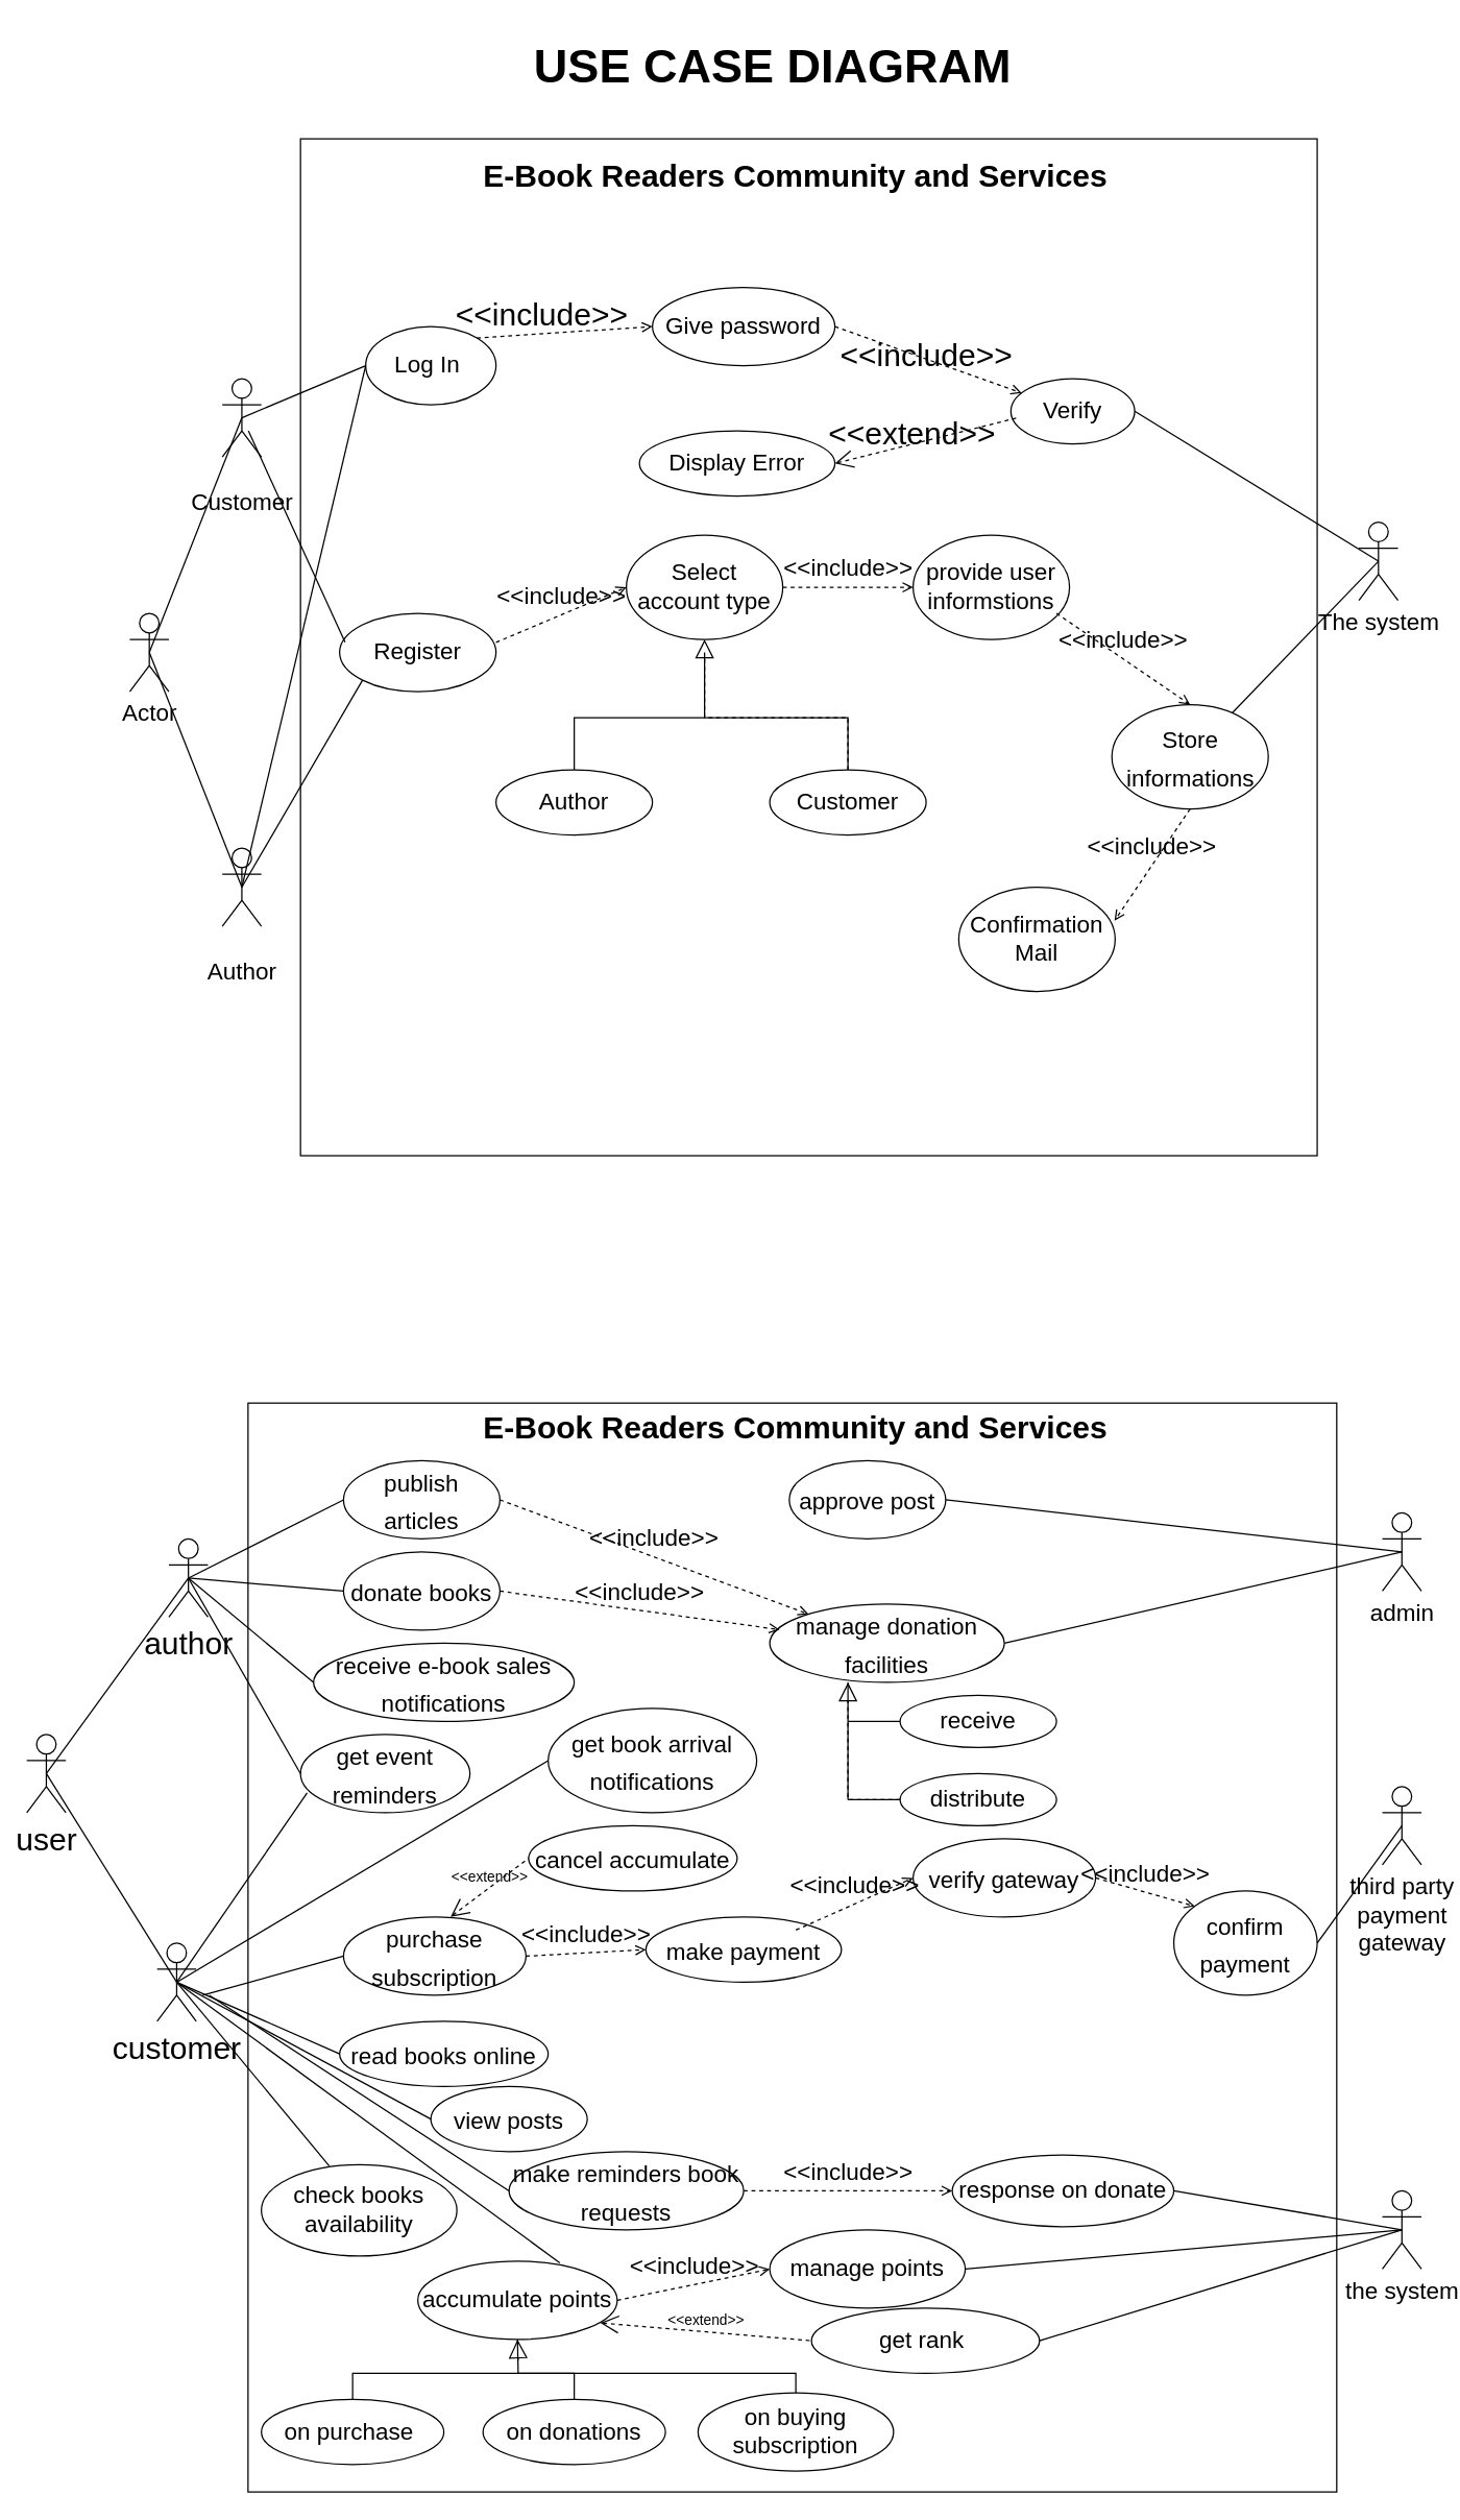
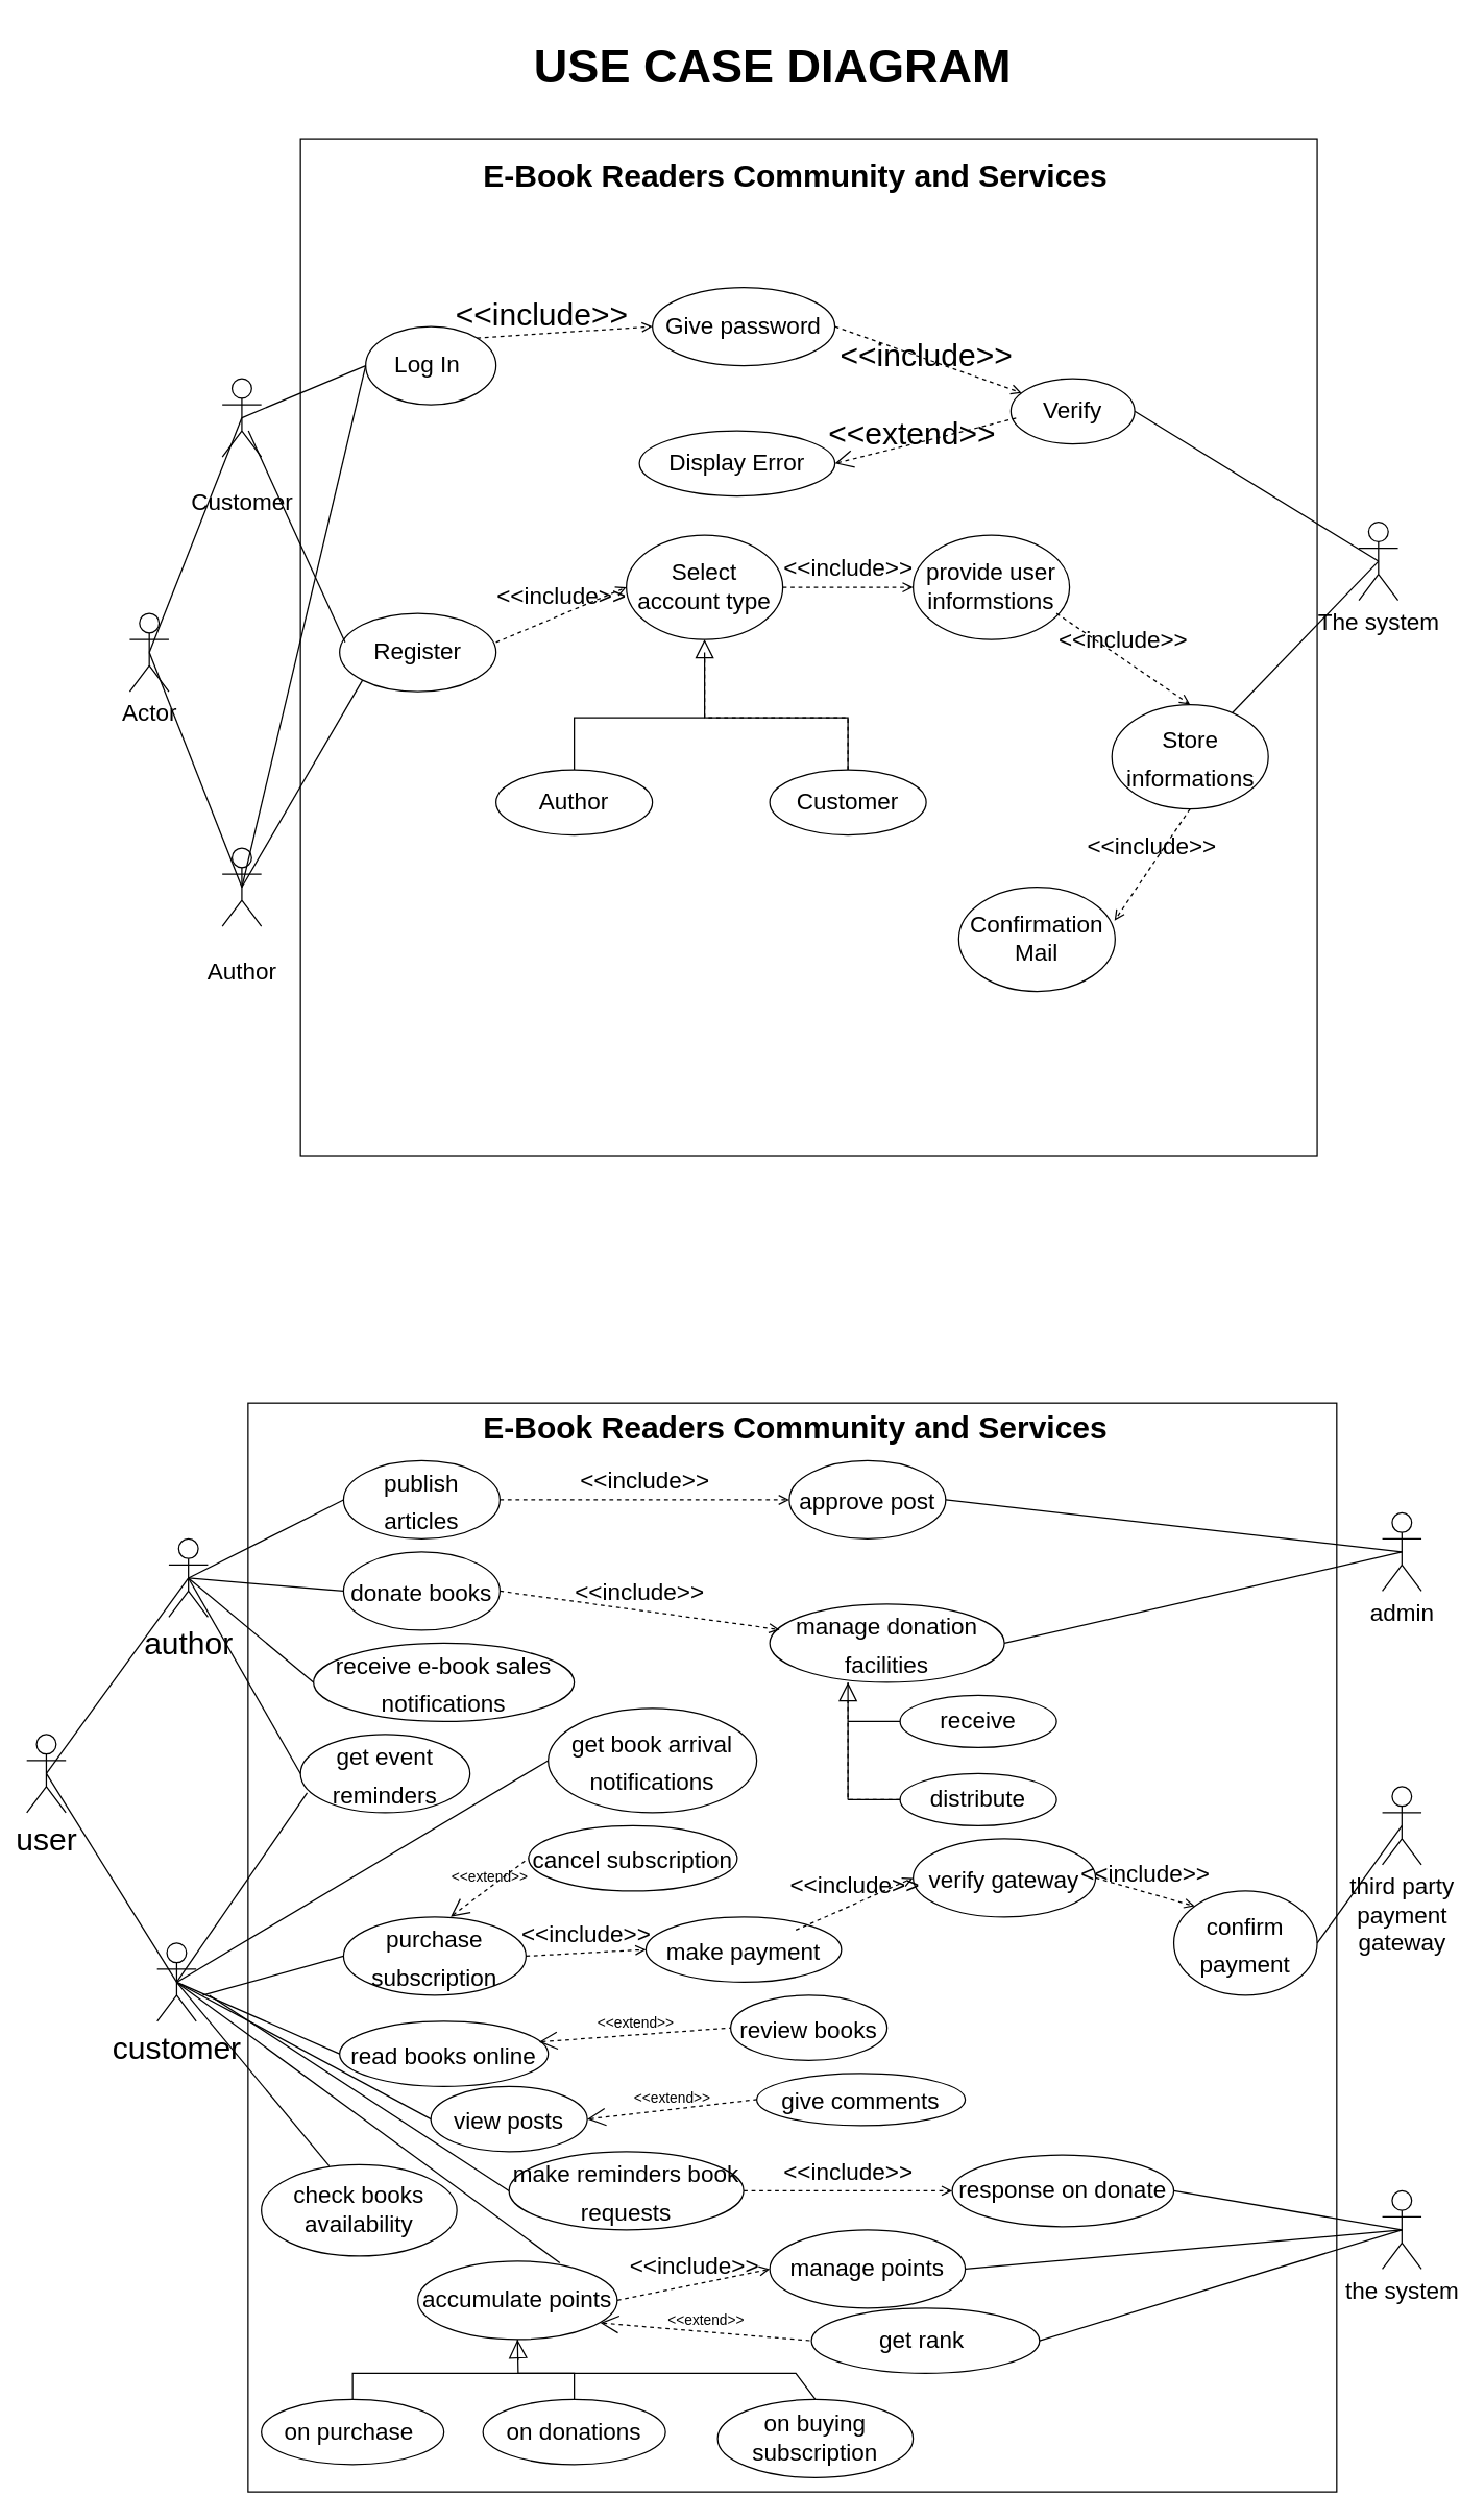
- <mxCell id="82" value="&amp;lt;&amp;lt;include&amp;gt;&amp;gt;" style="html=1;verticalAlign=bottom;labelBackgroundColor=none;endArrow=open;endFill=0;dashed=1;rounded=0;fontSize=18;exitX=1;exitY=0.5;exitDx=0;exitDy=0;" parent="1" source="43" target="45" edge="1"><mxGeometry width="160" relative="1" as="geometry"><mxPoint x="510" y="1430" as="sourcePoint" /><mxPoint x="670" y="1430" as="targetPoint" /></mxGeometry></mxCell>
+ <mxCell id="82" value="&amp;lt;&amp;lt;include&amp;gt;&amp;gt;" style="html=1;verticalAlign=bottom;labelBackgroundColor=none;endArrow=open;endFill=0;dashed=1;rounded=0;fontSize=18;exitX=1;exitY=0.5;exitDx=0;exitDy=0;entryX=0;entryY=0.5;entryDx=0;entryDy=0;" parent="1" source="43" target="42" edge="1"><mxGeometry width="160" relative="1" as="geometry"><mxPoint x="510" y="1430" as="sourcePoint" /><mxPoint x="670" y="1430" as="targetPoint" /></mxGeometry></mxCell>
- <mxCell id="58" value="&lt;font style=&quot;font-size: 18px;&quot;&gt;cancel accumulate&lt;/font&gt;" style="ellipse;whiteSpace=wrap;html=1;fontSize=24;" parent="1" vertex="1"><mxGeometry x="405" y="1400" width="160" height="50" as="geometry" /></mxCell>
+ <mxCell id="58" value="&lt;font style=&quot;font-size: 18px;&quot;&gt;cancel subscription&lt;/font&gt;" style="ellipse;whiteSpace=wrap;html=1;fontSize=24;" parent="1" vertex="1"><mxGeometry x="405" y="1400" width="160" height="50" as="geometry" /></mxCell>
+ <mxCell id="54" value="&lt;font style=&quot;font-size: 18px;&quot;&gt;review books&lt;/font&gt;" style="ellipse;whiteSpace=wrap;html=1;fontSize=24;" parent="1" vertex="1"><mxGeometry x="560" y="1530" width="120" height="50" as="geometry" /></mxCell>
+ <mxCell id="98" value="&amp;lt;&amp;lt;extend&amp;gt;&amp;gt;" style="edgeStyle=none;html=1;startArrow=open;endArrow=none;startSize=12;verticalAlign=bottom;dashed=1;labelBackgroundColor=none;rounded=0;entryX=0;entryY=0.5;entryDx=0;entryDy=0;exitX=0.956;exitY=0.316;exitDx=0;exitDy=0;exitPerimeter=0;" parent="1" source="51" target="54" edge="1"><mxGeometry width="160" relative="1" as="geometry"><mxPoint x="420" y="1570" as="sourcePoint" /><mxPoint x="580" y="1570" as="targetPoint" /></mxGeometry></mxCell>
+ <mxCell id="55" value="&lt;font style=&quot;font-size: 18px;&quot;&gt;give comments&lt;/font&gt;" style="ellipse;whiteSpace=wrap;html=1;fontSize=24;" parent="1" vertex="1"><mxGeometry x="580" y="1590" width="160" height="40" as="geometry" /></mxCell>
+ <mxCell id="99" value="&amp;lt;&amp;lt;extend&amp;gt;&amp;gt;" style="edgeStyle=none;html=1;startArrow=open;endArrow=none;startSize=12;verticalAlign=bottom;dashed=1;labelBackgroundColor=none;rounded=0;exitX=1;exitY=0.5;exitDx=0;exitDy=0;entryX=0;entryY=0.5;entryDx=0;entryDy=0;" parent="1" source="53" target="55" edge="1"><mxGeometry width="160" relative="1" as="geometry"><mxPoint x="430" y="1590" as="sourcePoint" /><mxPoint x="590" y="1590" as="targetPoint" /></mxGeometry></mxCell>
- <mxCell id="79" value="on buying subscription" style="ellipse;whiteSpace=wrap;html=1;fontSize=18;" parent="1" vertex="1"><mxGeometry x="535" y="1835" width="150" height="60" as="geometry" /></mxCell>
+ <mxCell id="79" value="on buying subscription" style="ellipse;whiteSpace=wrap;html=1;fontSize=18;" parent="1" vertex="1"><mxGeometry x="550" y="1840" width="150" height="60" as="geometry" /></mxCell>
